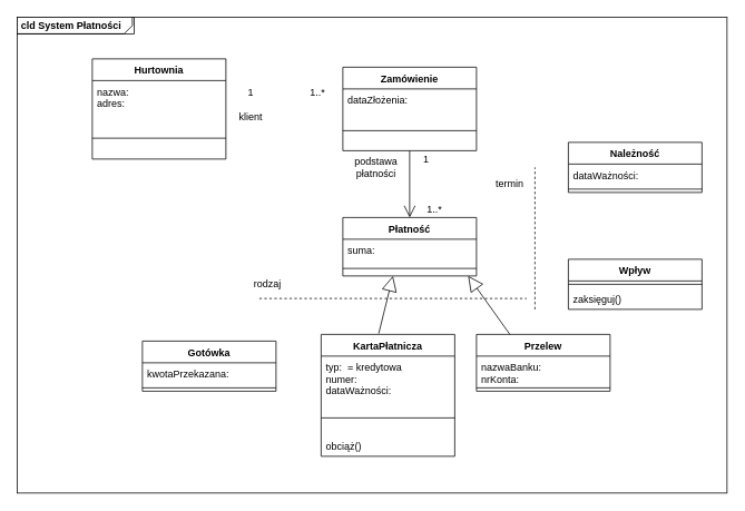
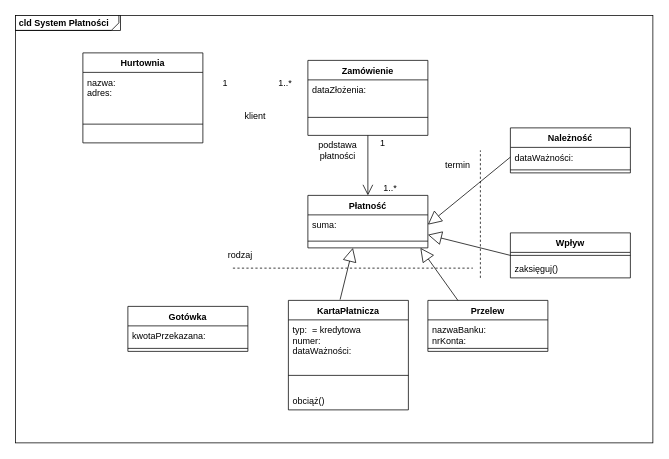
- <mxCell id="11" value="klient" style="text;html=1;strokeColor=none;fillColor=none;align=center;verticalAlign=middle;whiteSpace=wrap;rounded=0;" vertex="1" parent="1"><mxGeometry x="280" y="130" width="40" height="20" as="geometry" /></mxCell>
+ <mxCell id="11" value="klient" style="text;html=1;strokeColor=none;fillColor=none;align=center;verticalAlign=middle;whiteSpace=wrap;rounded=0;" vertex="1" parent="1"><mxGeometry x="320" y="145" width="40" height="20" as="geometry" /></mxCell>
+ <mxCell id="26" value="" style="endArrow=block;endSize=16;endFill=0;html=1;exitX=0;exitY=0.5;exitDx=0;exitDy=0;entryX=1;entryY=0.5;entryDx=0;entryDy=0;" edge="1" parent="1" source="17" target="14"><mxGeometry width="160" relative="1" as="geometry"><mxPoint x="380" y="230" as="sourcePoint" /><mxPoint x="540" y="230" as="targetPoint" /><Array as="points"><mxPoint x="630" y="250" /></Array></mxGeometry></mxCell>
+ <mxCell id="27" value="" style="endArrow=block;endSize=16;endFill=0;html=1;exitX=0;exitY=0.5;exitDx=0;exitDy=0;entryX=1;entryY=0.75;entryDx=0;entryDy=0;" edge="1" parent="1" source="20" target="13"><mxGeometry width="160" relative="1" as="geometry"><mxPoint x="380" y="230" as="sourcePoint" /><mxPoint x="540" y="230" as="targetPoint" /></mxGeometry></mxCell>
